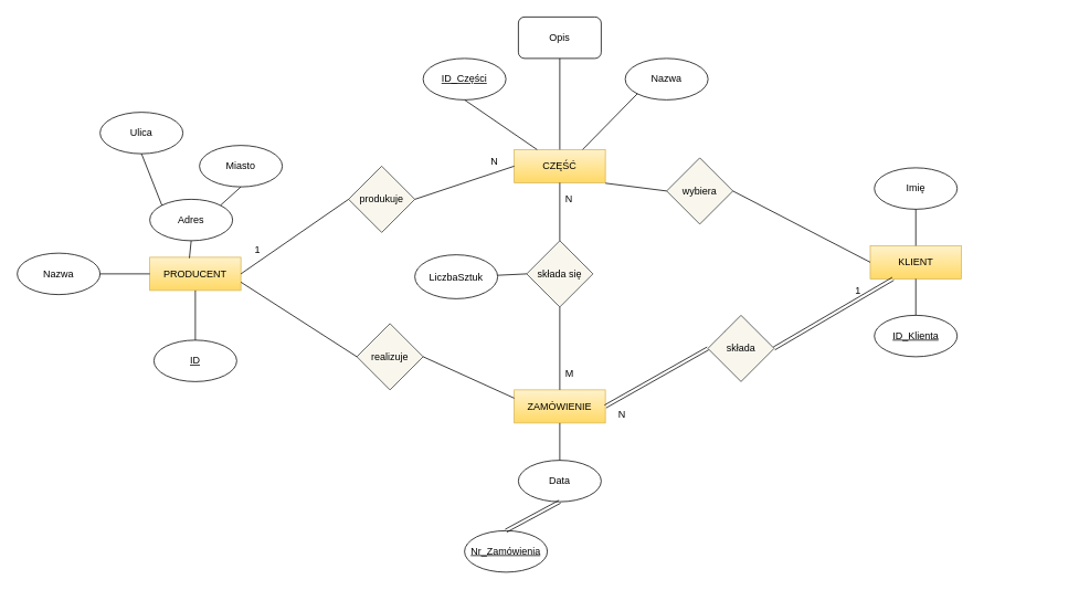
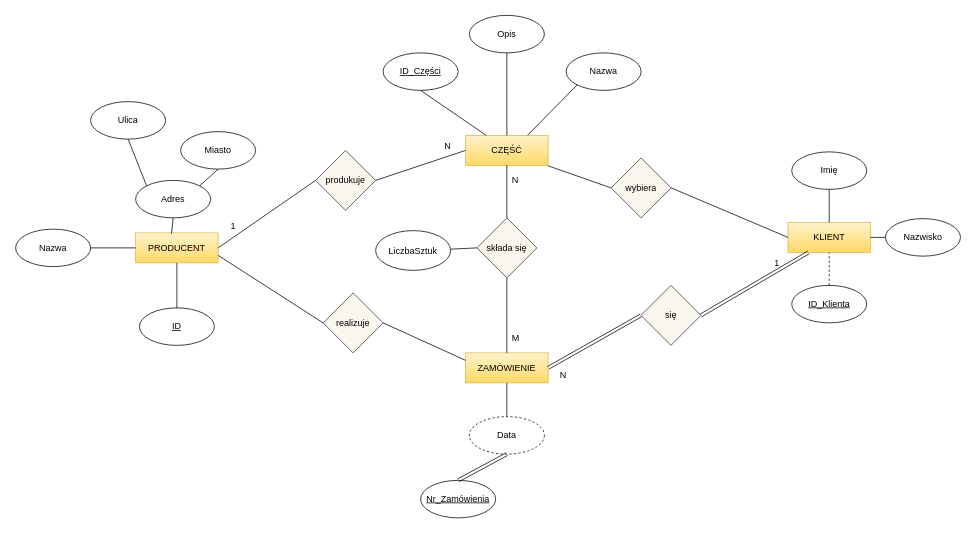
- <mxCell id="21" value="Opis" style="whiteSpace=wrap;html=1;rounded=1;" vertex="1" parent="1"><mxGeometry x="625" y="20" width="100" height="50" as="geometry" /></mxCell>
+ <mxCell id="21" value="Opis" style="ellipse;whiteSpace=wrap;html=1;" vertex="1" parent="1"><mxGeometry x="625" y="20" width="100" height="50" as="geometry" /></mxCell>
- <mxCell id="53" value="wybiera" style="rhombus;whiteSpace=wrap;html=1;fillColor=#f9f7ed;strokeColor=#36393d;" vertex="1" parent="1"><mxGeometry x="804" y="190" width="80" height="80" as="geometry" /></mxCell>
+ <mxCell id="53" value="wybiera" style="rhombus;whiteSpace=wrap;html=1;fillColor=#f9f7ed;strokeColor=#36393d;" vertex="1" parent="1"><mxGeometry x="814" y="210" width="80" height="80" as="geometry" /></mxCell>
+ <mxCell id="39" value="" style="endArrow=none;html=1;exitX=0;exitY=0.5;exitDx=0;exitDy=0;entryX=1;entryY=0.5;entryDx=0;entryDy=0;" edge="1" parent="1" source="27" target="5"><mxGeometry width="50" height="50" relative="1" as="geometry"><mxPoint x="1019.8" y="305" as="sourcePoint" /><mxPoint x="1069.8" y="255" as="targetPoint" /></mxGeometry></mxCell>
+ <mxCell id="27" value="Nazwisko" style="ellipse;whiteSpace=wrap;html=1;" vertex="1" parent="1"><mxGeometry x="1179.8" y="291" width="100" height="50" as="geometry" /></mxCell>
- <mxCell id="40" value="" style="endArrow=none;html=1;exitX=0.5;exitY=0;exitDx=0;exitDy=0;entryX=0.5;entryY=1;entryDx=0;entryDy=0;" edge="1" parent="1" source="28" target="5"><mxGeometry width="50" height="50" relative="1" as="geometry"><mxPoint x="1059.8" y="355" as="sourcePoint" /><mxPoint x="1079.8" y="345" as="targetPoint" /></mxGeometry></mxCell>
+ <mxCell id="40" value="" style="endArrow=none;html=1;exitX=0.5;exitY=0;exitDx=0;exitDy=0;entryX=0.5;entryY=1;entryDx=0;entryDy=0;dashed=1;" edge="1" parent="1" source="28" target="5"><mxGeometry width="50" height="50" relative="1" as="geometry"><mxPoint x="1059.8" y="355" as="sourcePoint" /><mxPoint x="1079.8" y="345" as="targetPoint" /></mxGeometry></mxCell>
- <mxCell id="7" value="składa" style="rhombus;whiteSpace=wrap;html=1;fillColor=#f9f7ed;strokeColor=#36393d;" vertex="1" parent="1"><mxGeometry x="853.8" y="380" width="80" height="80" as="geometry" /></mxCell>
+ <mxCell id="7" value="się" style="rhombus;whiteSpace=wrap;html=1;fillColor=#f9f7ed;strokeColor=#36393d;" vertex="1" parent="1"><mxGeometry x="853.8" y="380" width="80" height="80" as="geometry" /></mxCell>
- <mxCell id="23" value="Data" style="ellipse;whiteSpace=wrap;html=1;" vertex="1" parent="1"><mxGeometry x="625" y="555" width="100" height="50" as="geometry" /></mxCell>
+ <mxCell id="23" value="Data" style="ellipse;whiteSpace=wrap;html=1;dashed=1;" vertex="1" parent="1"><mxGeometry x="625" y="555" width="100" height="50" as="geometry" /></mxCell>
